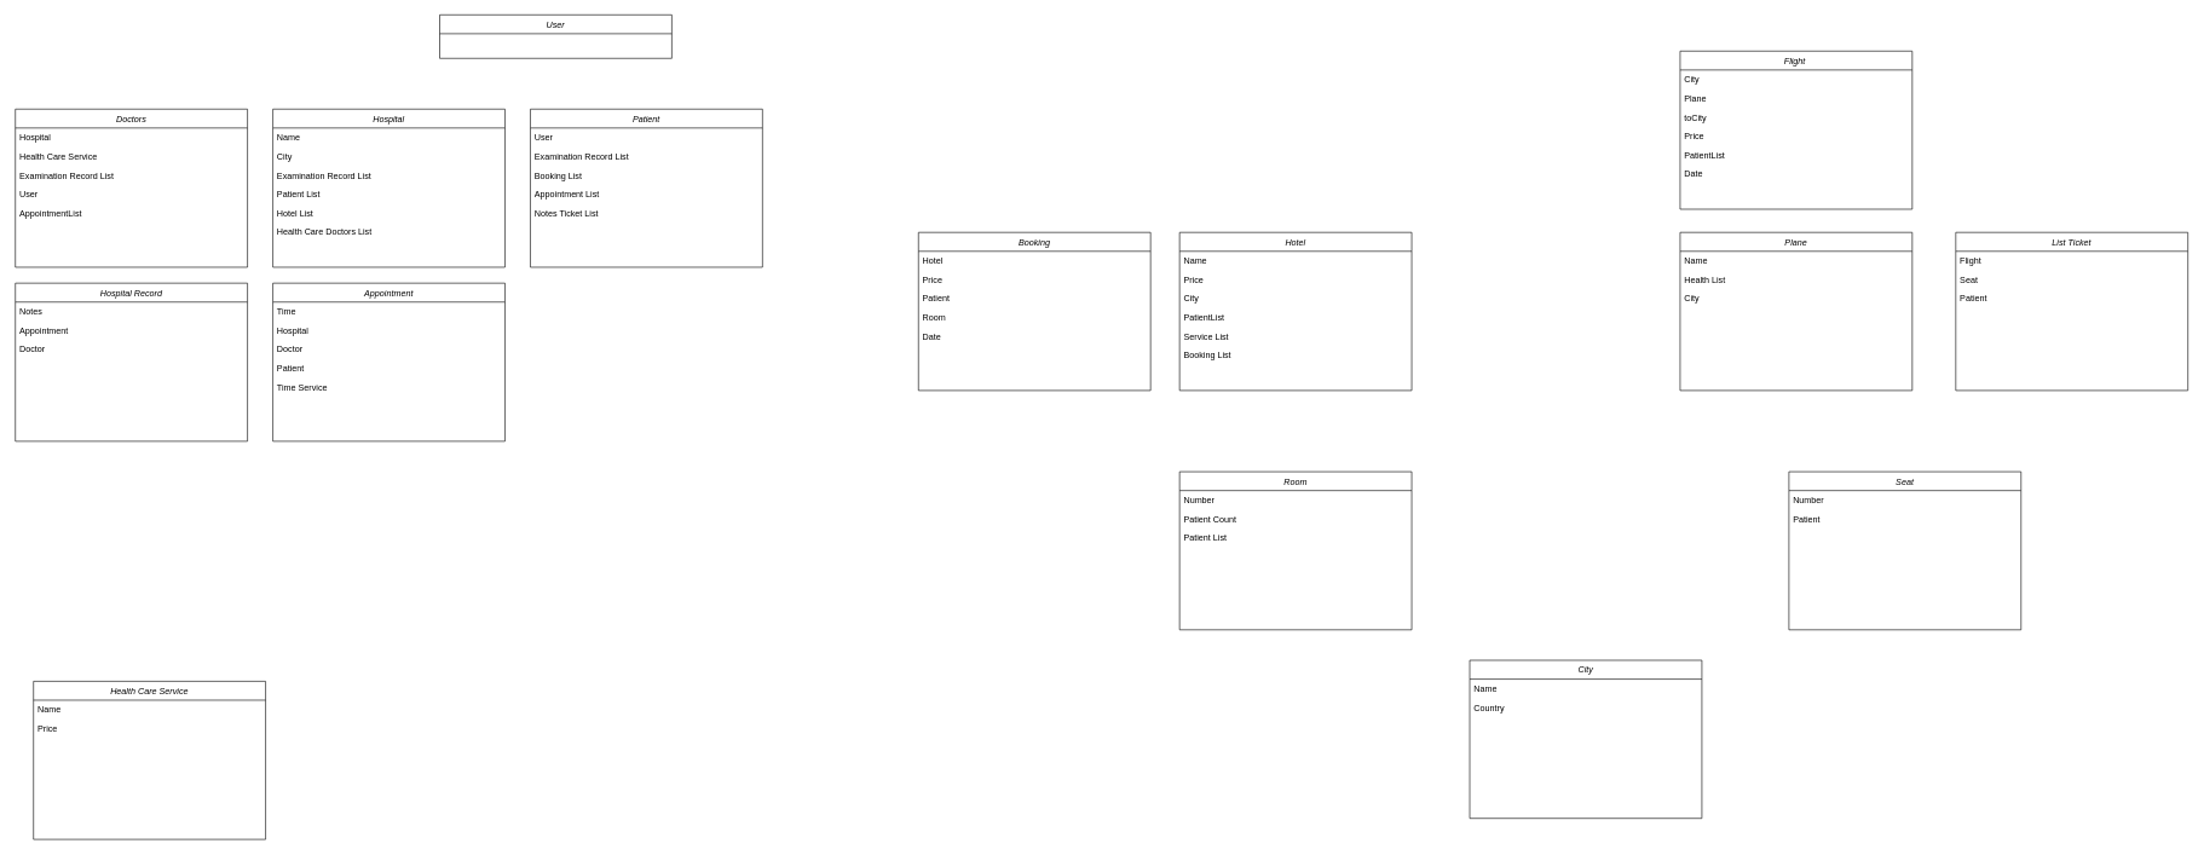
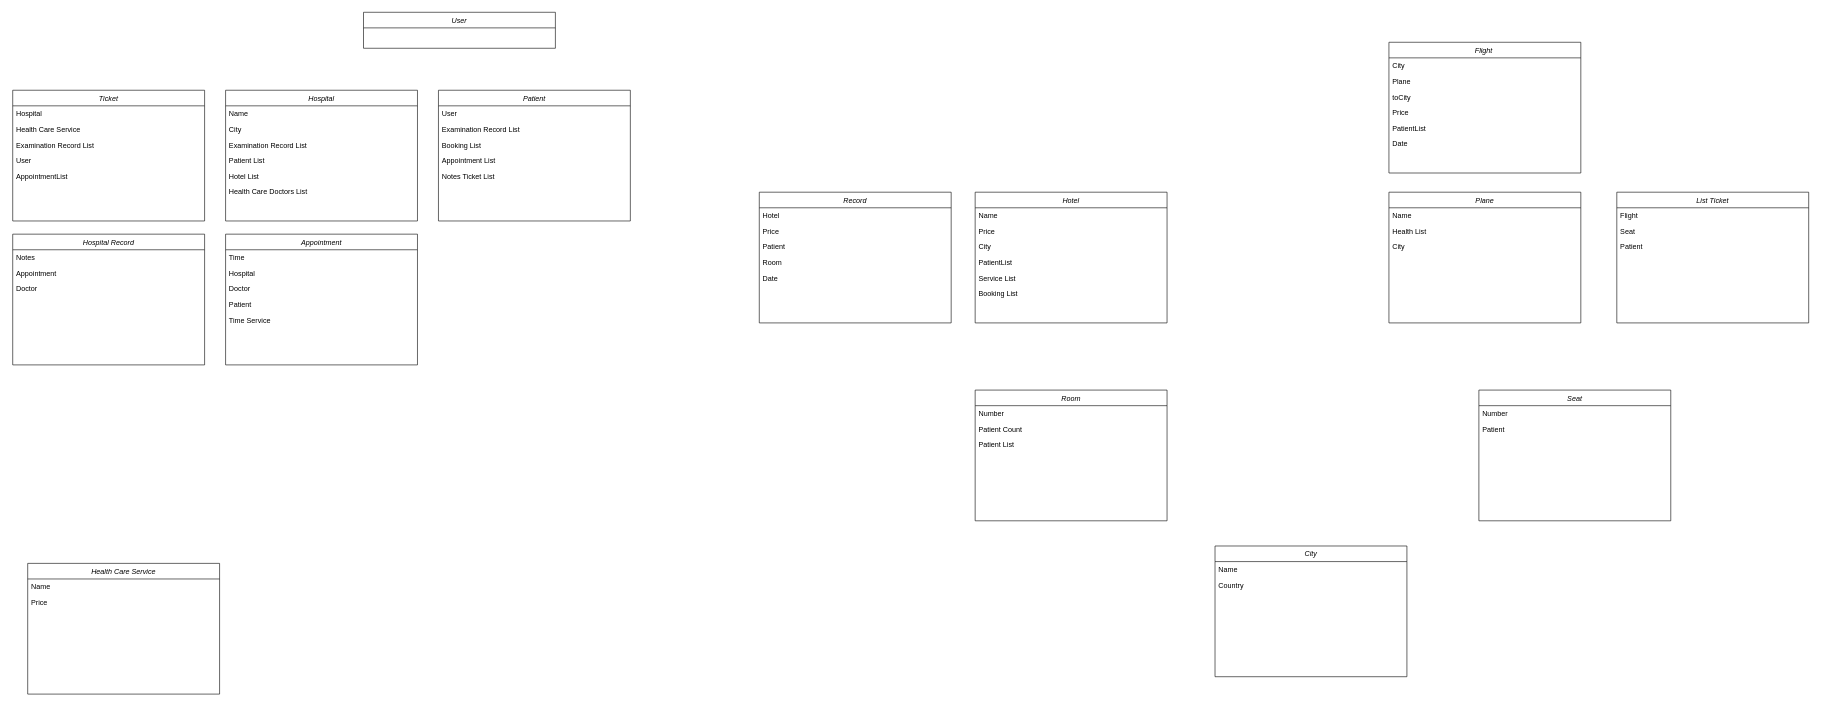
- <mxCell id="15" value="Doctors" style="swimlane;fontStyle=2;align=center;verticalAlign=top;childLayout=stackLayout;horizontal=1;startSize=26;horizontalStack=0;resizeParent=1;resizeLast=0;collapsible=1;marginBottom=0;rounded=0;shadow=0;strokeWidth=1;" vertex="1" parent="1"><mxGeometry x="20" y="150" width="320" height="218" as="geometry"><mxRectangle x="230" y="140" width="160" height="26" as="alternateBounds" /></mxGeometry></mxCell>
+ <mxCell id="15" value="Ticket" style="swimlane;fontStyle=2;align=center;verticalAlign=top;childLayout=stackLayout;horizontal=1;startSize=26;horizontalStack=0;resizeParent=1;resizeLast=0;collapsible=1;marginBottom=0;rounded=0;shadow=0;strokeWidth=1;" vertex="1" parent="1"><mxGeometry x="20" y="150" width="320" height="218" as="geometry"><mxRectangle x="230" y="140" width="160" height="26" as="alternateBounds" /></mxGeometry></mxCell>
- <mxCell id="60" value="Booking" style="swimlane;fontStyle=2;align=center;verticalAlign=top;childLayout=stackLayout;horizontal=1;startSize=26;horizontalStack=0;resizeParent=1;resizeLast=0;collapsible=1;marginBottom=0;rounded=0;shadow=0;strokeWidth=1;" vertex="1" parent="1"><mxGeometry x="1265" y="320" width="320" height="218" as="geometry"><mxRectangle x="230" y="140" width="160" height="26" as="alternateBounds" /></mxGeometry></mxCell>
+ <mxCell id="60" value="Record" style="swimlane;fontStyle=2;align=center;verticalAlign=top;childLayout=stackLayout;horizontal=1;startSize=26;horizontalStack=0;resizeParent=1;resizeLast=0;collapsible=1;marginBottom=0;rounded=0;shadow=0;strokeWidth=1;" vertex="1" parent="1"><mxGeometry x="1265" y="320" width="320" height="218" as="geometry"><mxRectangle x="230" y="140" width="160" height="26" as="alternateBounds" /></mxGeometry></mxCell>
